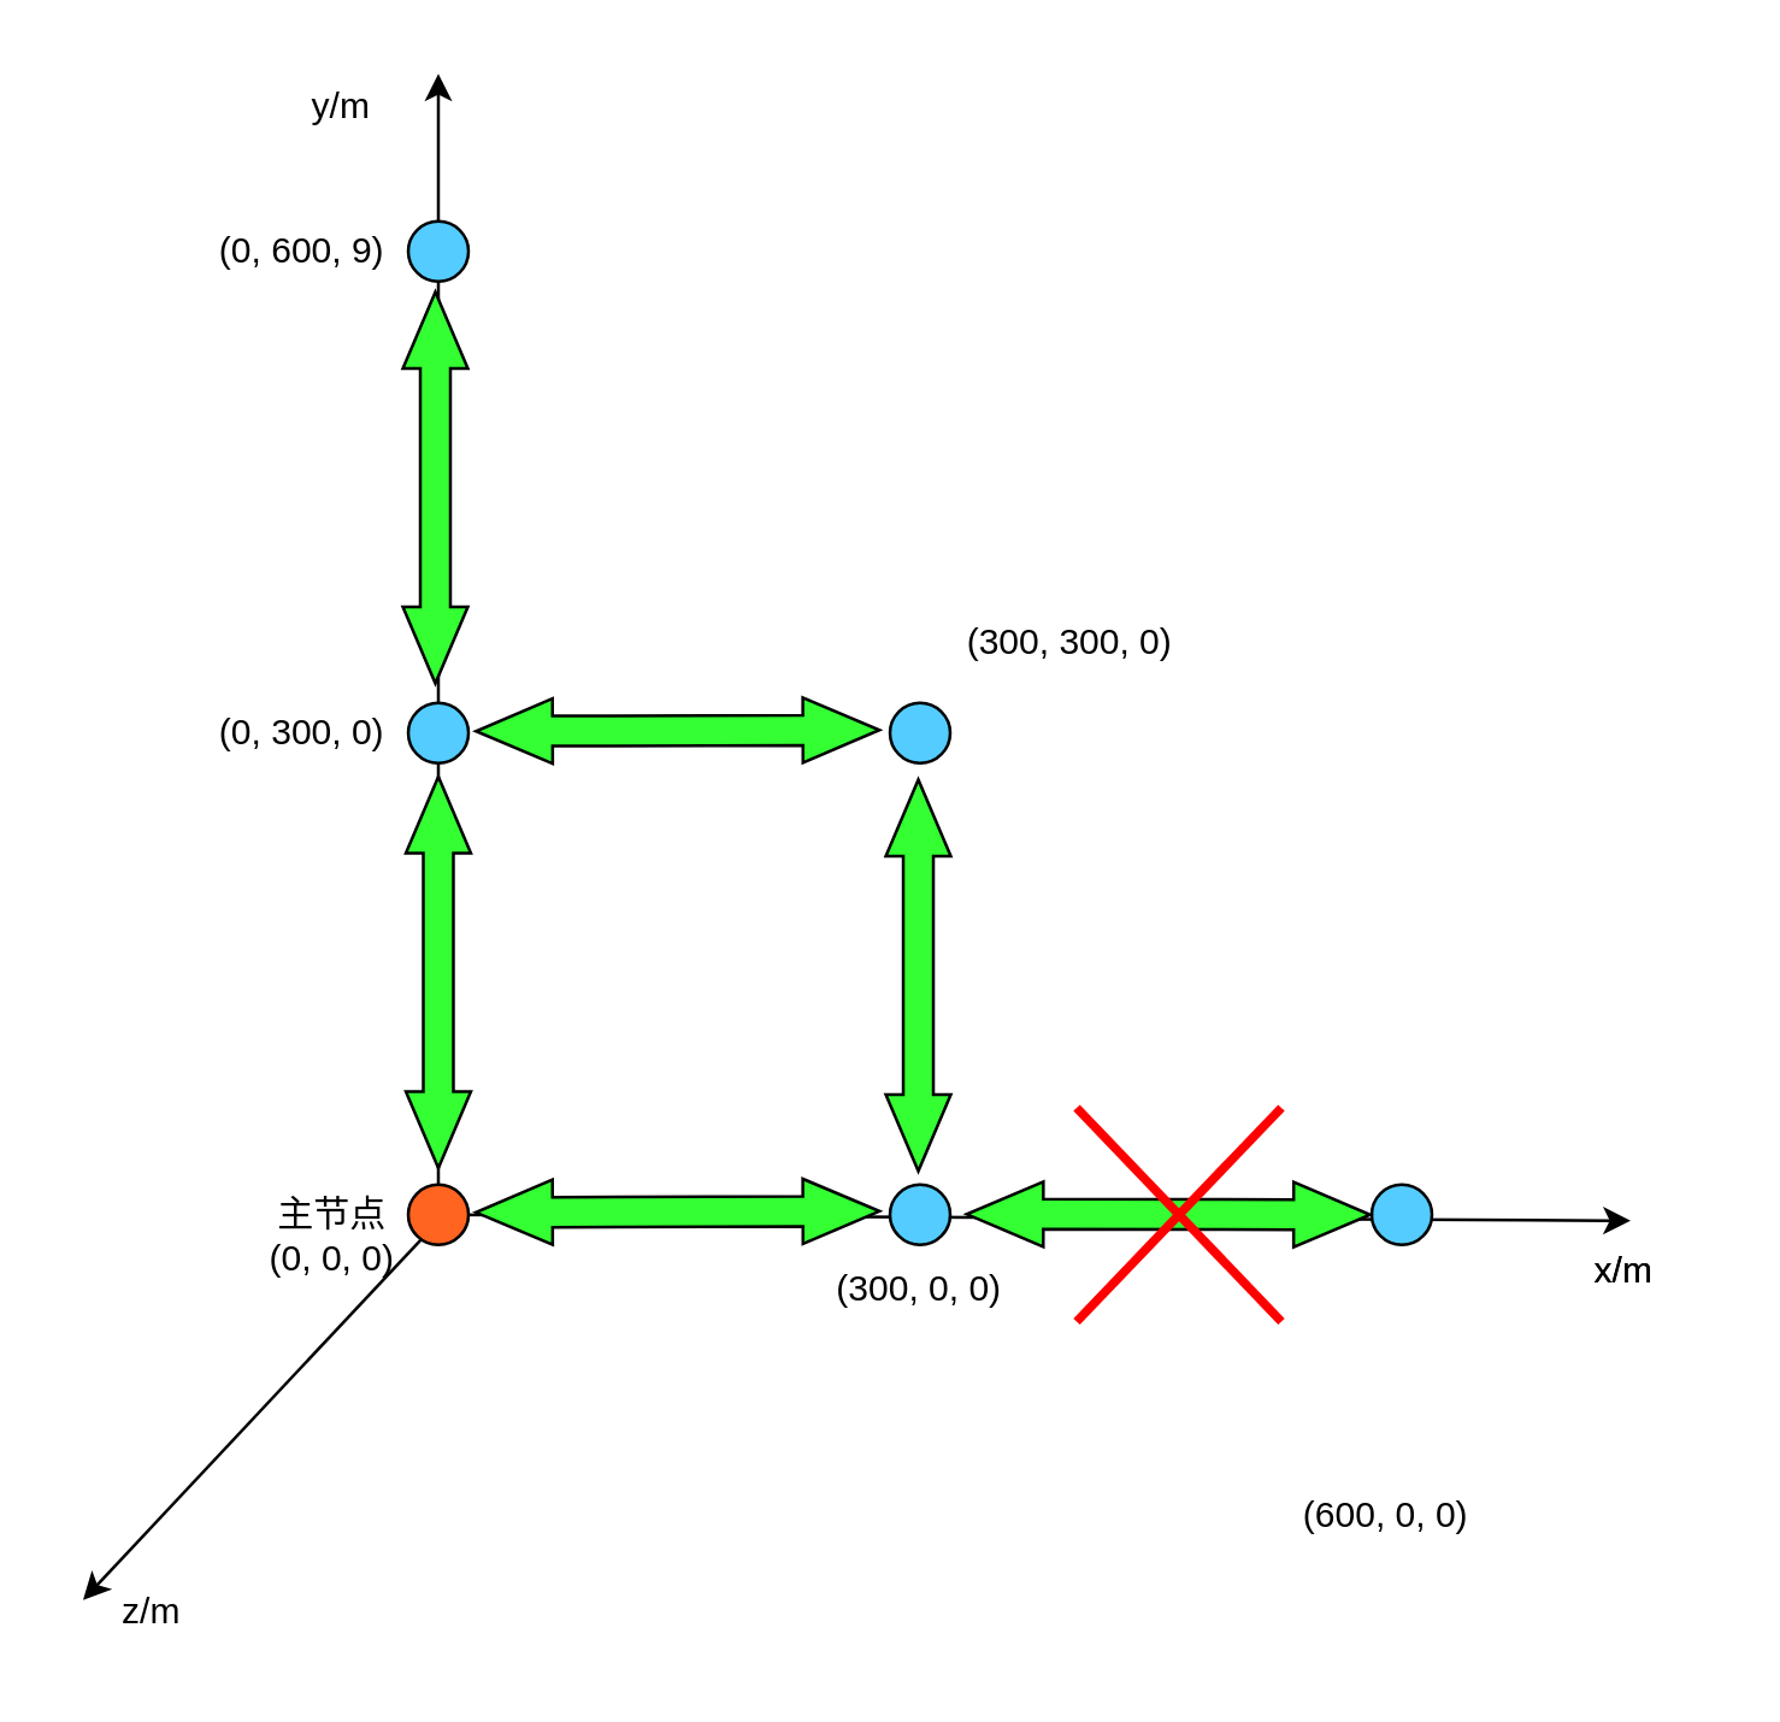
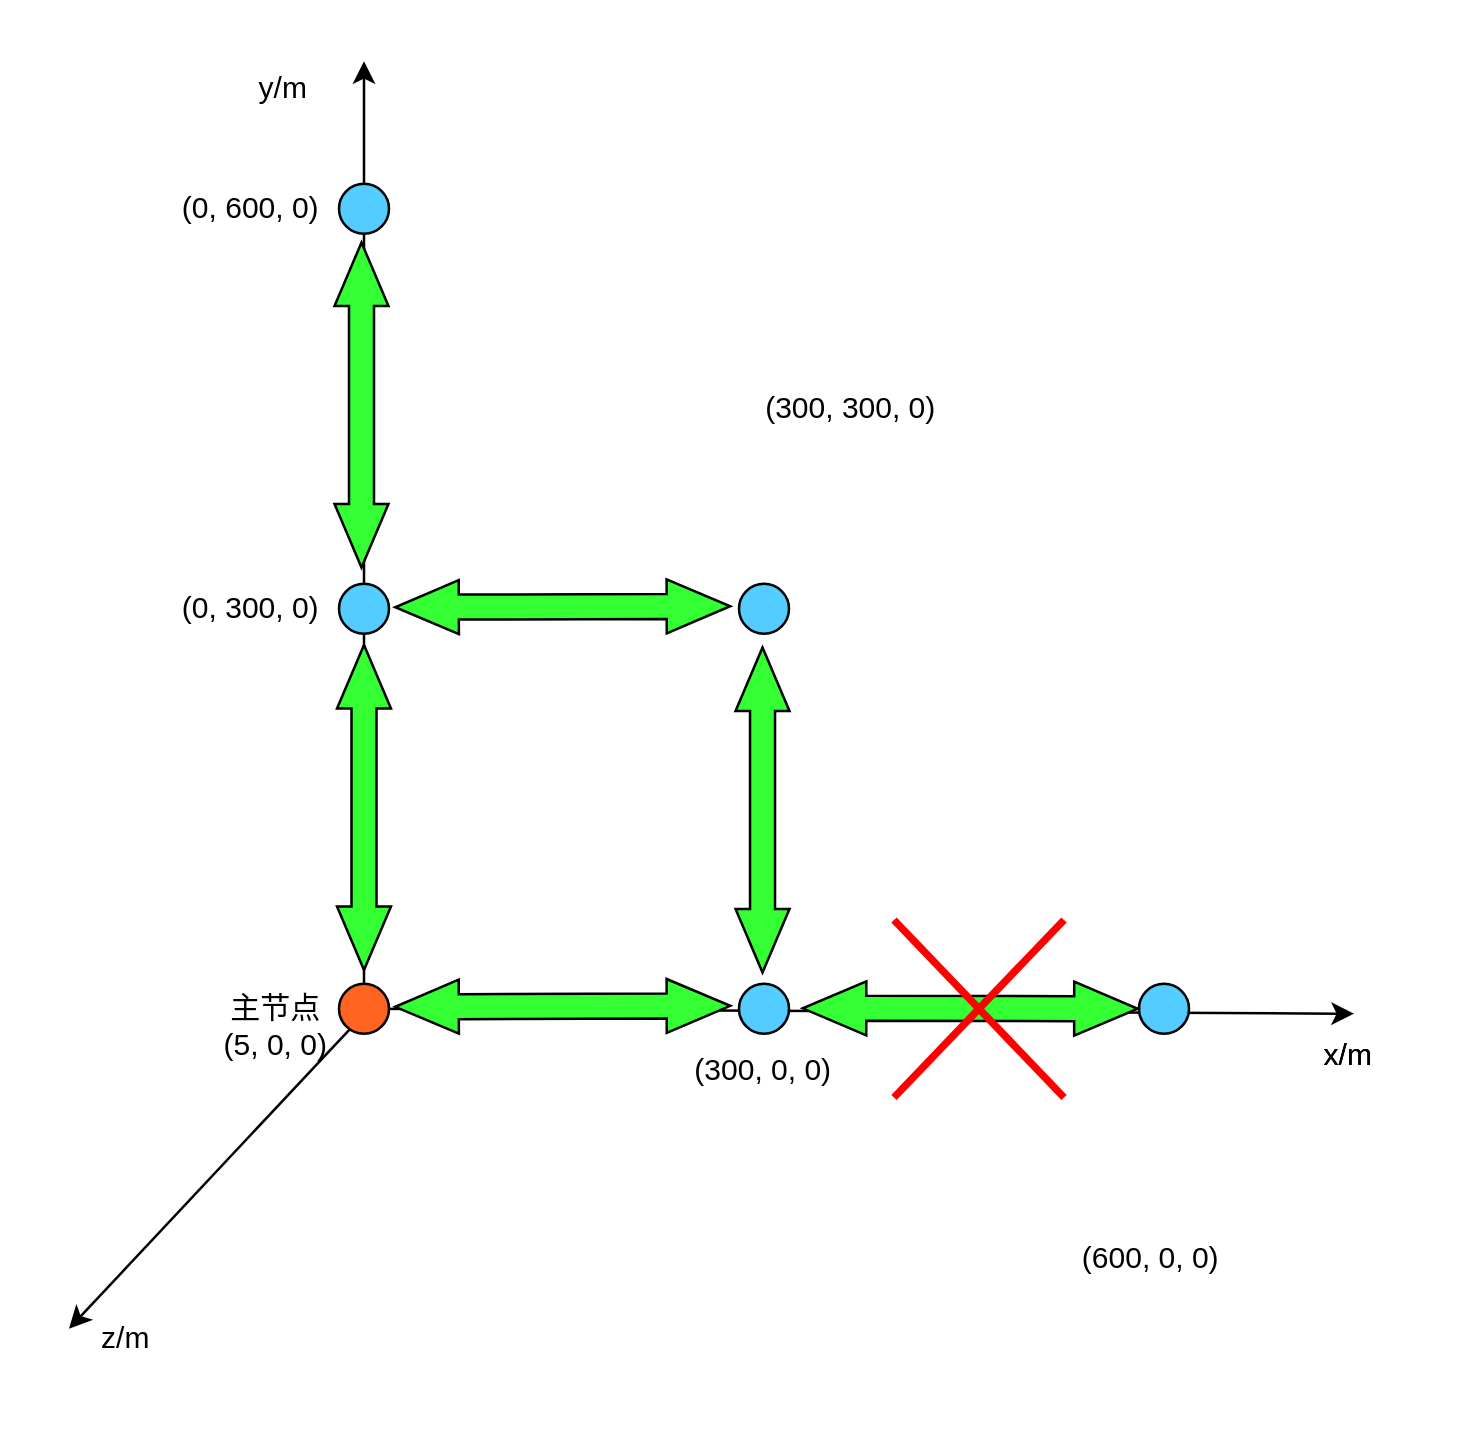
- <mxCell id="13" value="(0, 600, 9)" style="text;html=1;strokeColor=none;fillColor=none;align=center;verticalAlign=middle;whiteSpace=wrap;rounded=0;" parent="1" vertex="1"><mxGeometry x="65" y="68" width="70" height="30" as="geometry" /></mxCell>
+ <mxCell id="13" value="(0, 600, 0)" style="text;html=1;strokeColor=none;fillColor=none;align=center;verticalAlign=middle;whiteSpace=wrap;rounded=0;" parent="1" vertex="1"><mxGeometry x="65" y="68" width="70" height="30" as="geometry" /></mxCell>
- <mxCell id="15" value="(300, 300, 0)" style="text;html=1;strokeColor=none;fillColor=none;align=center;verticalAlign=middle;whiteSpace=wrap;rounded=0;" parent="1" vertex="1"><mxGeometry x="315" y="198" width="80" height="30" as="geometry" /></mxCell>
+ <mxCell id="15" value="(300, 300, 0)" style="text;html=1;strokeColor=none;fillColor=none;align=center;verticalAlign=middle;whiteSpace=wrap;rounded=0;" parent="1" vertex="1"><mxGeometry x="300" y="148" width="80" height="30" as="geometry" /></mxCell>
- <mxCell id="12" value="(0, 0, 0)" style="text;html=1;strokeColor=none;fillColor=none;align=center;verticalAlign=middle;whiteSpace=wrap;rounded=0;" parent="1" vertex="1"><mxGeometry x="75" y="403" width="70" height="30" as="geometry" /></mxCell>
+ <mxCell id="12" value="(5, 0, 0)" style="text;html=1;strokeColor=none;fillColor=none;align=center;verticalAlign=middle;whiteSpace=wrap;rounded=0;" parent="1" vertex="1"><mxGeometry x="75" y="403" width="70" height="30" as="geometry" /></mxCell>
